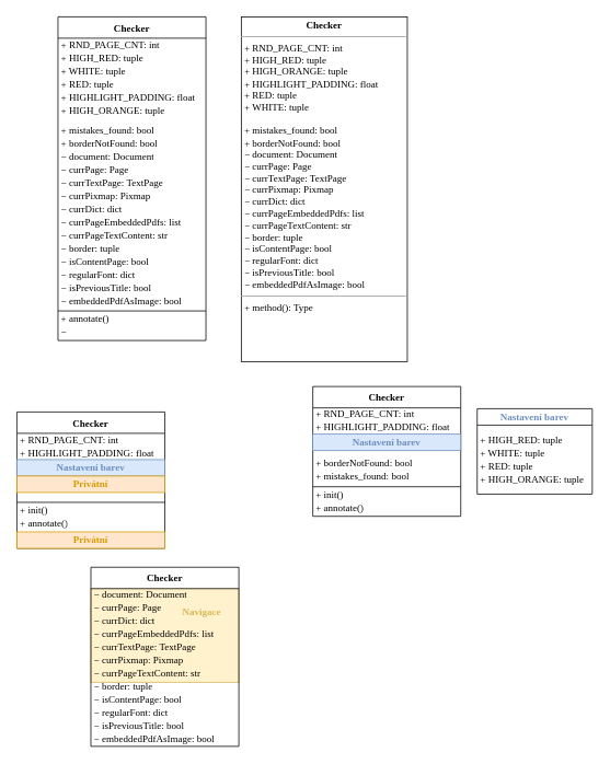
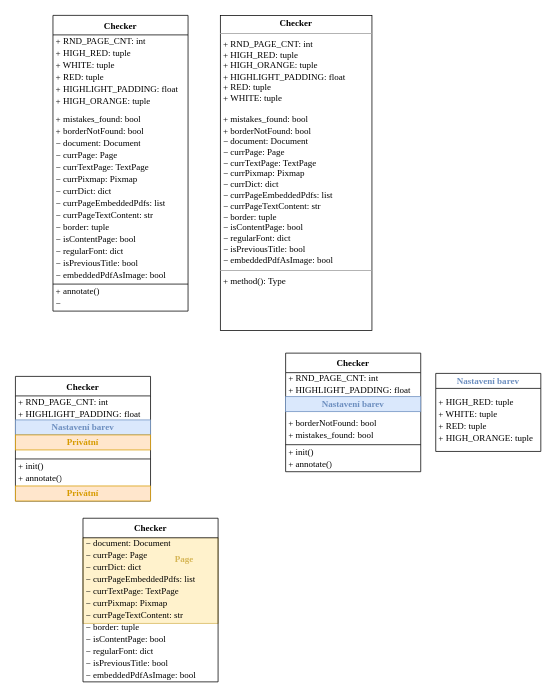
- <mxCell id="67" value="Navigace" style="text;html=1;strokeColor=none;fillColor=none;align=center;verticalAlign=middle;whiteSpace=wrap;rounded=0;fontFamily=Times New Roman;fontColor=#D6B656;fontStyle=1" vertex="1" parent="1"><mxGeometry x="210" y="730" width="70" height="30" as="geometry" /></mxCell>
+ <mxCell id="67" value="Page" style="text;html=1;strokeColor=none;fillColor=none;align=center;verticalAlign=middle;whiteSpace=wrap;rounded=0;fontFamily=Times New Roman;fontColor=#D6B656;fontStyle=1" vertex="1" parent="1"><mxGeometry x="210" y="730" width="70" height="30" as="geometry" /></mxCell>
